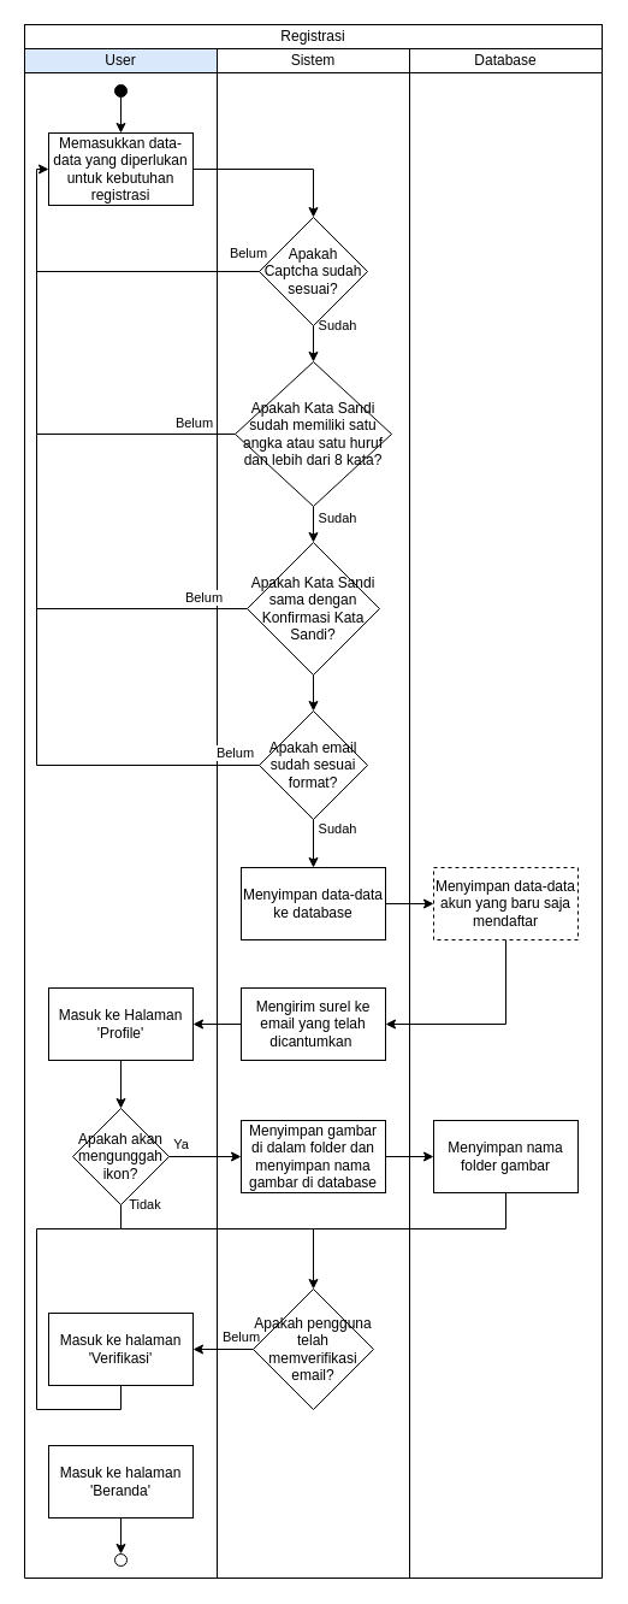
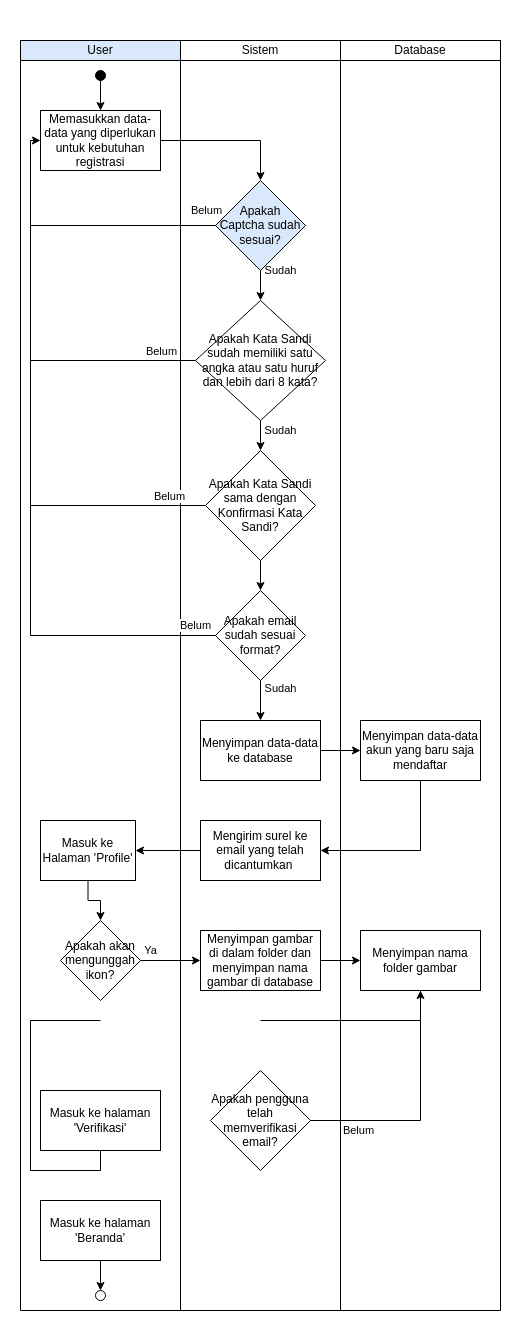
- <mxCell id="5" value="Registrasi" style="rounded=0;whiteSpace=wrap;html=1;" parent="1" vertex="1"><mxGeometry y="20" width="480" height="20" as="geometry" x="20" /></mxCell>
- <mxCell id="16" value="Apakah Captcha sudah sesuai?" style="rhombus;whiteSpace=wrap;html=1;fillColor=#FFFFFF;" parent="1" vertex="1"><mxGeometry x="215" y="180" width="90" height="90" as="geometry" /></mxCell>
+ <mxCell id="16" value="Apakah Captcha sudah sesuai?" style="rhombus;whiteSpace=wrap;html=1;fillColor=#dae8fc;" parent="1" vertex="1"><mxGeometry x="215" y="180" width="90" height="90" as="geometry" /></mxCell>
- <mxCell id="37" value="Menyimpan data-data akun yang baru saja mendaftar" style="rounded=0;whiteSpace=wrap;html=1;fillColor=#FFFFFF;dashed=1;" parent="1" vertex="1"><mxGeometry x="360" y="720" width="120" height="60" as="geometry" /></mxCell>
+ <mxCell id="37" value="Menyimpan data-data akun yang baru saja mendaftar" style="rounded=0;whiteSpace=wrap;html=1;fillColor=#FFFFFF;" parent="1" vertex="1"><mxGeometry x="360" y="720" width="120" height="60" as="geometry" /></mxCell>
- <mxCell id="20" value="Masuk ke Halaman 'Profile'" style="rounded=0;whiteSpace=wrap;html=1;fillColor=#FFFFFF;" parent="1" vertex="1"><mxGeometry x="40" y="820" width="120" height="60" as="geometry" /></mxCell>
+ <mxCell id="20" value="Masuk ke Halaman 'Profile'" style="rounded=0;whiteSpace=wrap;html=1;fillColor=#FFFFFF;" parent="1" vertex="1"><mxGeometry x="40" y="820" width="95" height="60" as="geometry" /></mxCell>
- <mxCell id="22" value="Tidak" style="edgeStyle=orthogonalEdgeStyle;rounded=0;orthogonalLoop=1;jettySize=auto;html=1;entryX=0.5;entryY=0;entryDx=0;entryDy=0;" parent="1" source="23" target="28" edge="1"><mxGeometry x="-0.652" y="20" relative="1" as="geometry"><Array as="points"><mxPoint x="100" y="1020" /><mxPoint x="260" y="1020" /></Array><mxPoint as="offset" /></mxGeometry></mxCell>
- <mxCell id="27" value="Belum" style="edgeStyle=orthogonalEdgeStyle;rounded=0;orthogonalLoop=1;jettySize=auto;html=1;entryX=1;entryY=0.5;entryDx=0;entryDy=0;" parent="1" source="28" target="30" edge="1"><mxGeometry x="-0.6" y="-10" relative="1" as="geometry"><mxPoint as="offset" /></mxGeometry></mxCell>
+ <mxCell id="27" value="Belum" style="edgeStyle=orthogonalEdgeStyle;rounded=0;orthogonalLoop=1;jettySize=auto;html=1;" parent="1" source="28" target="24" edge="1"><mxGeometry x="-0.6" y="-10" relative="1" as="geometry"><mxPoint as="offset" /></mxGeometry></mxCell>
